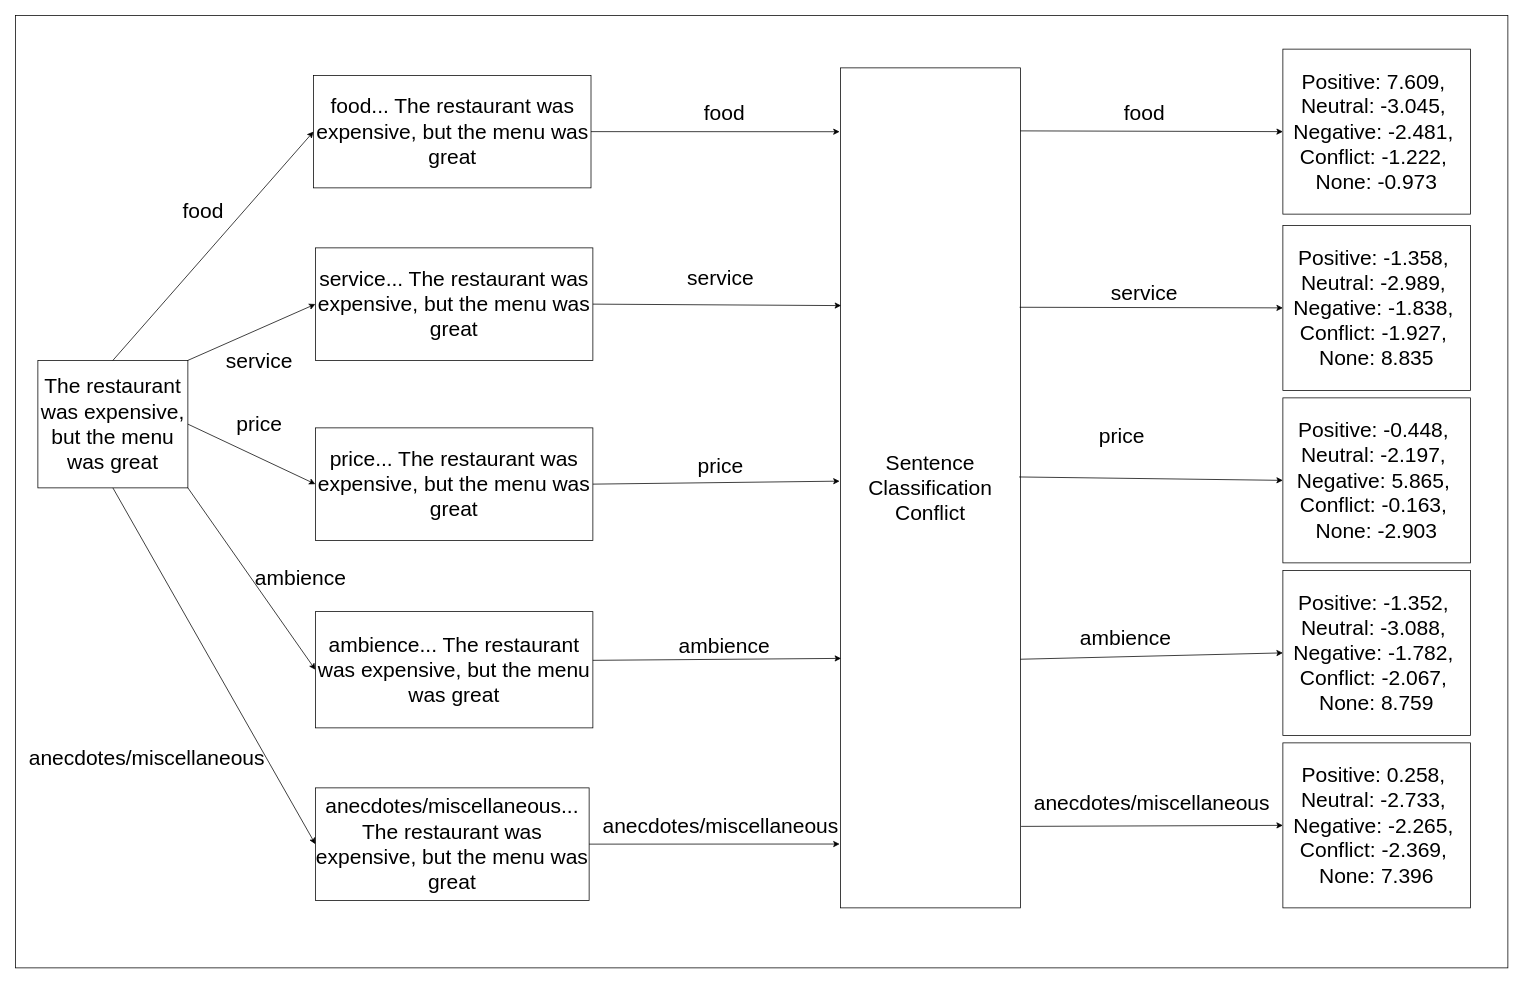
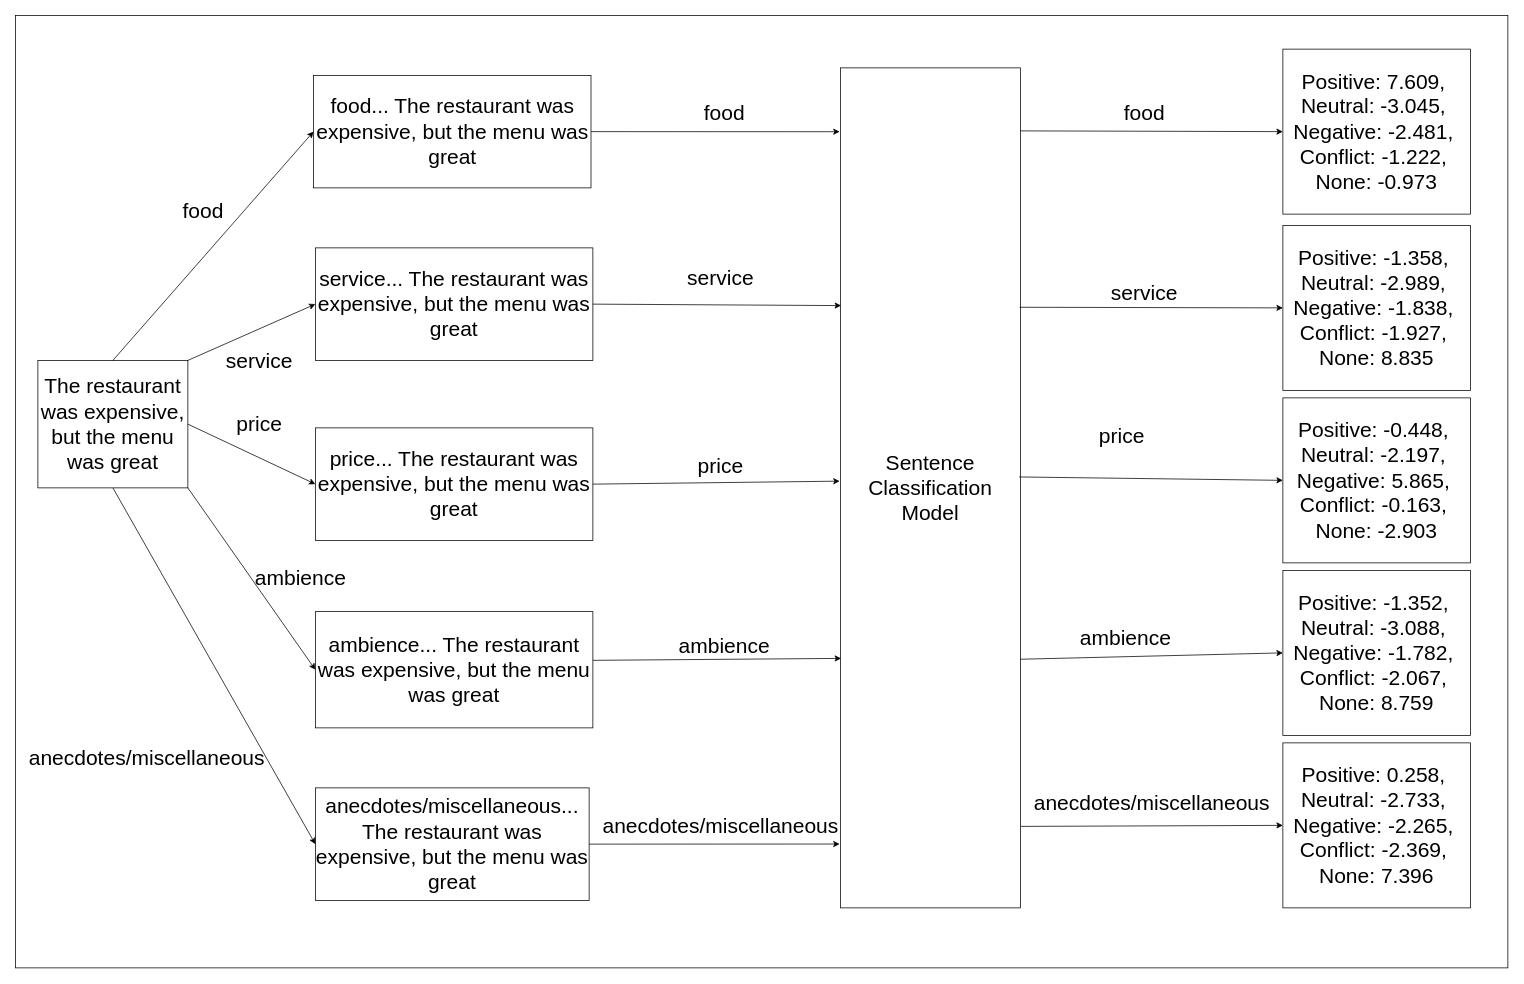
- <mxCell id="19" value="Sentence Classification Conflict" style="rounded=0;whiteSpace=wrap;html=1;fontSize=28;" vertex="1" parent="1"><mxGeometry x="1120" y="90" width="240" height="1120" as="geometry" /></mxCell>
+ <mxCell id="19" value="Sentence Classification Model" style="rounded=0;whiteSpace=wrap;html=1;fontSize=28;" vertex="1" parent="1"><mxGeometry x="1120" y="90" width="240" height="1120" as="geometry" /></mxCell>
